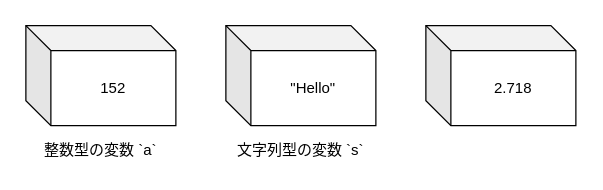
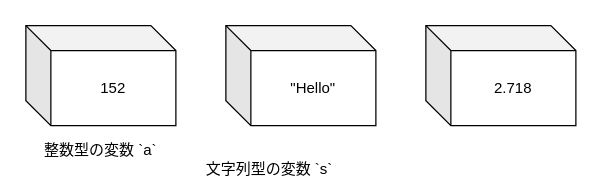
- <mxCell id="5" value="文字列型の変数 `s`" style="text;html=1;align=center;verticalAlign=middle;whiteSpace=wrap;rounded=0;" parent="1" vertex="1"><mxGeometry x="180" y="110" width="120" height="20" as="geometry" /></mxCell>
+ <mxCell id="5" value="文字列型の変数 `s`" style="text;html=1;align=center;verticalAlign=middle;whiteSpace=wrap;rounded=0;" parent="1" vertex="1"><mxGeometry x="155" y="125" width="120" height="20" as="geometry" /></mxCell>
